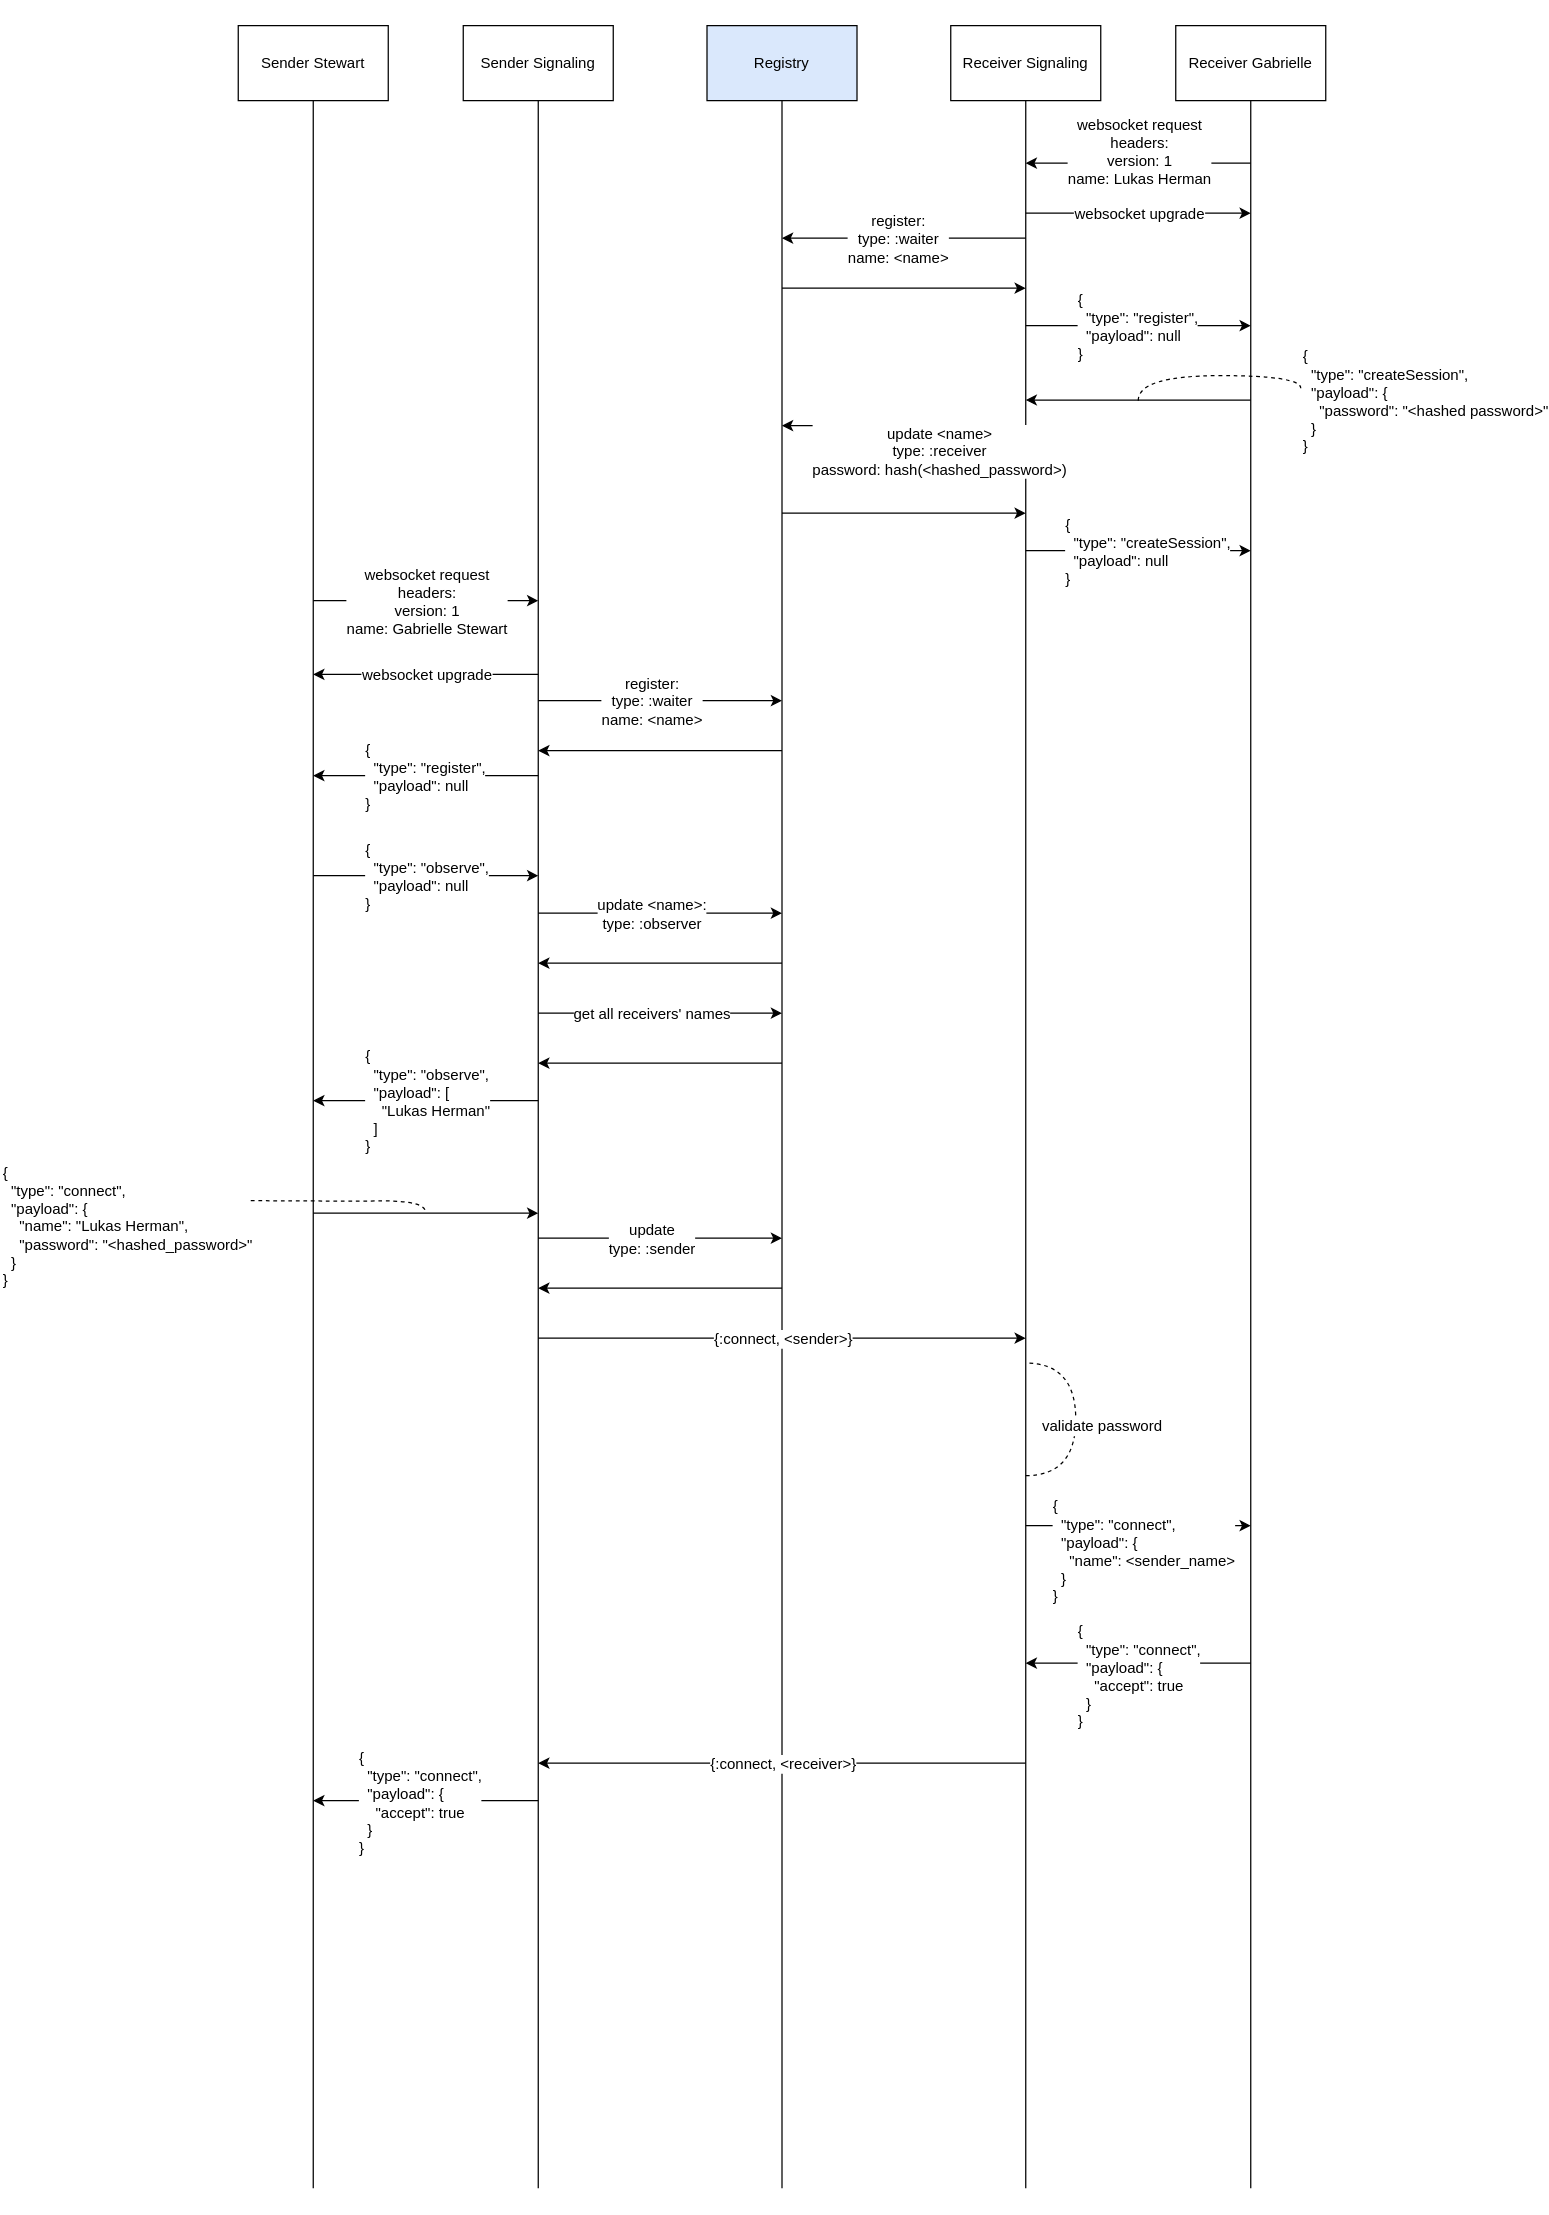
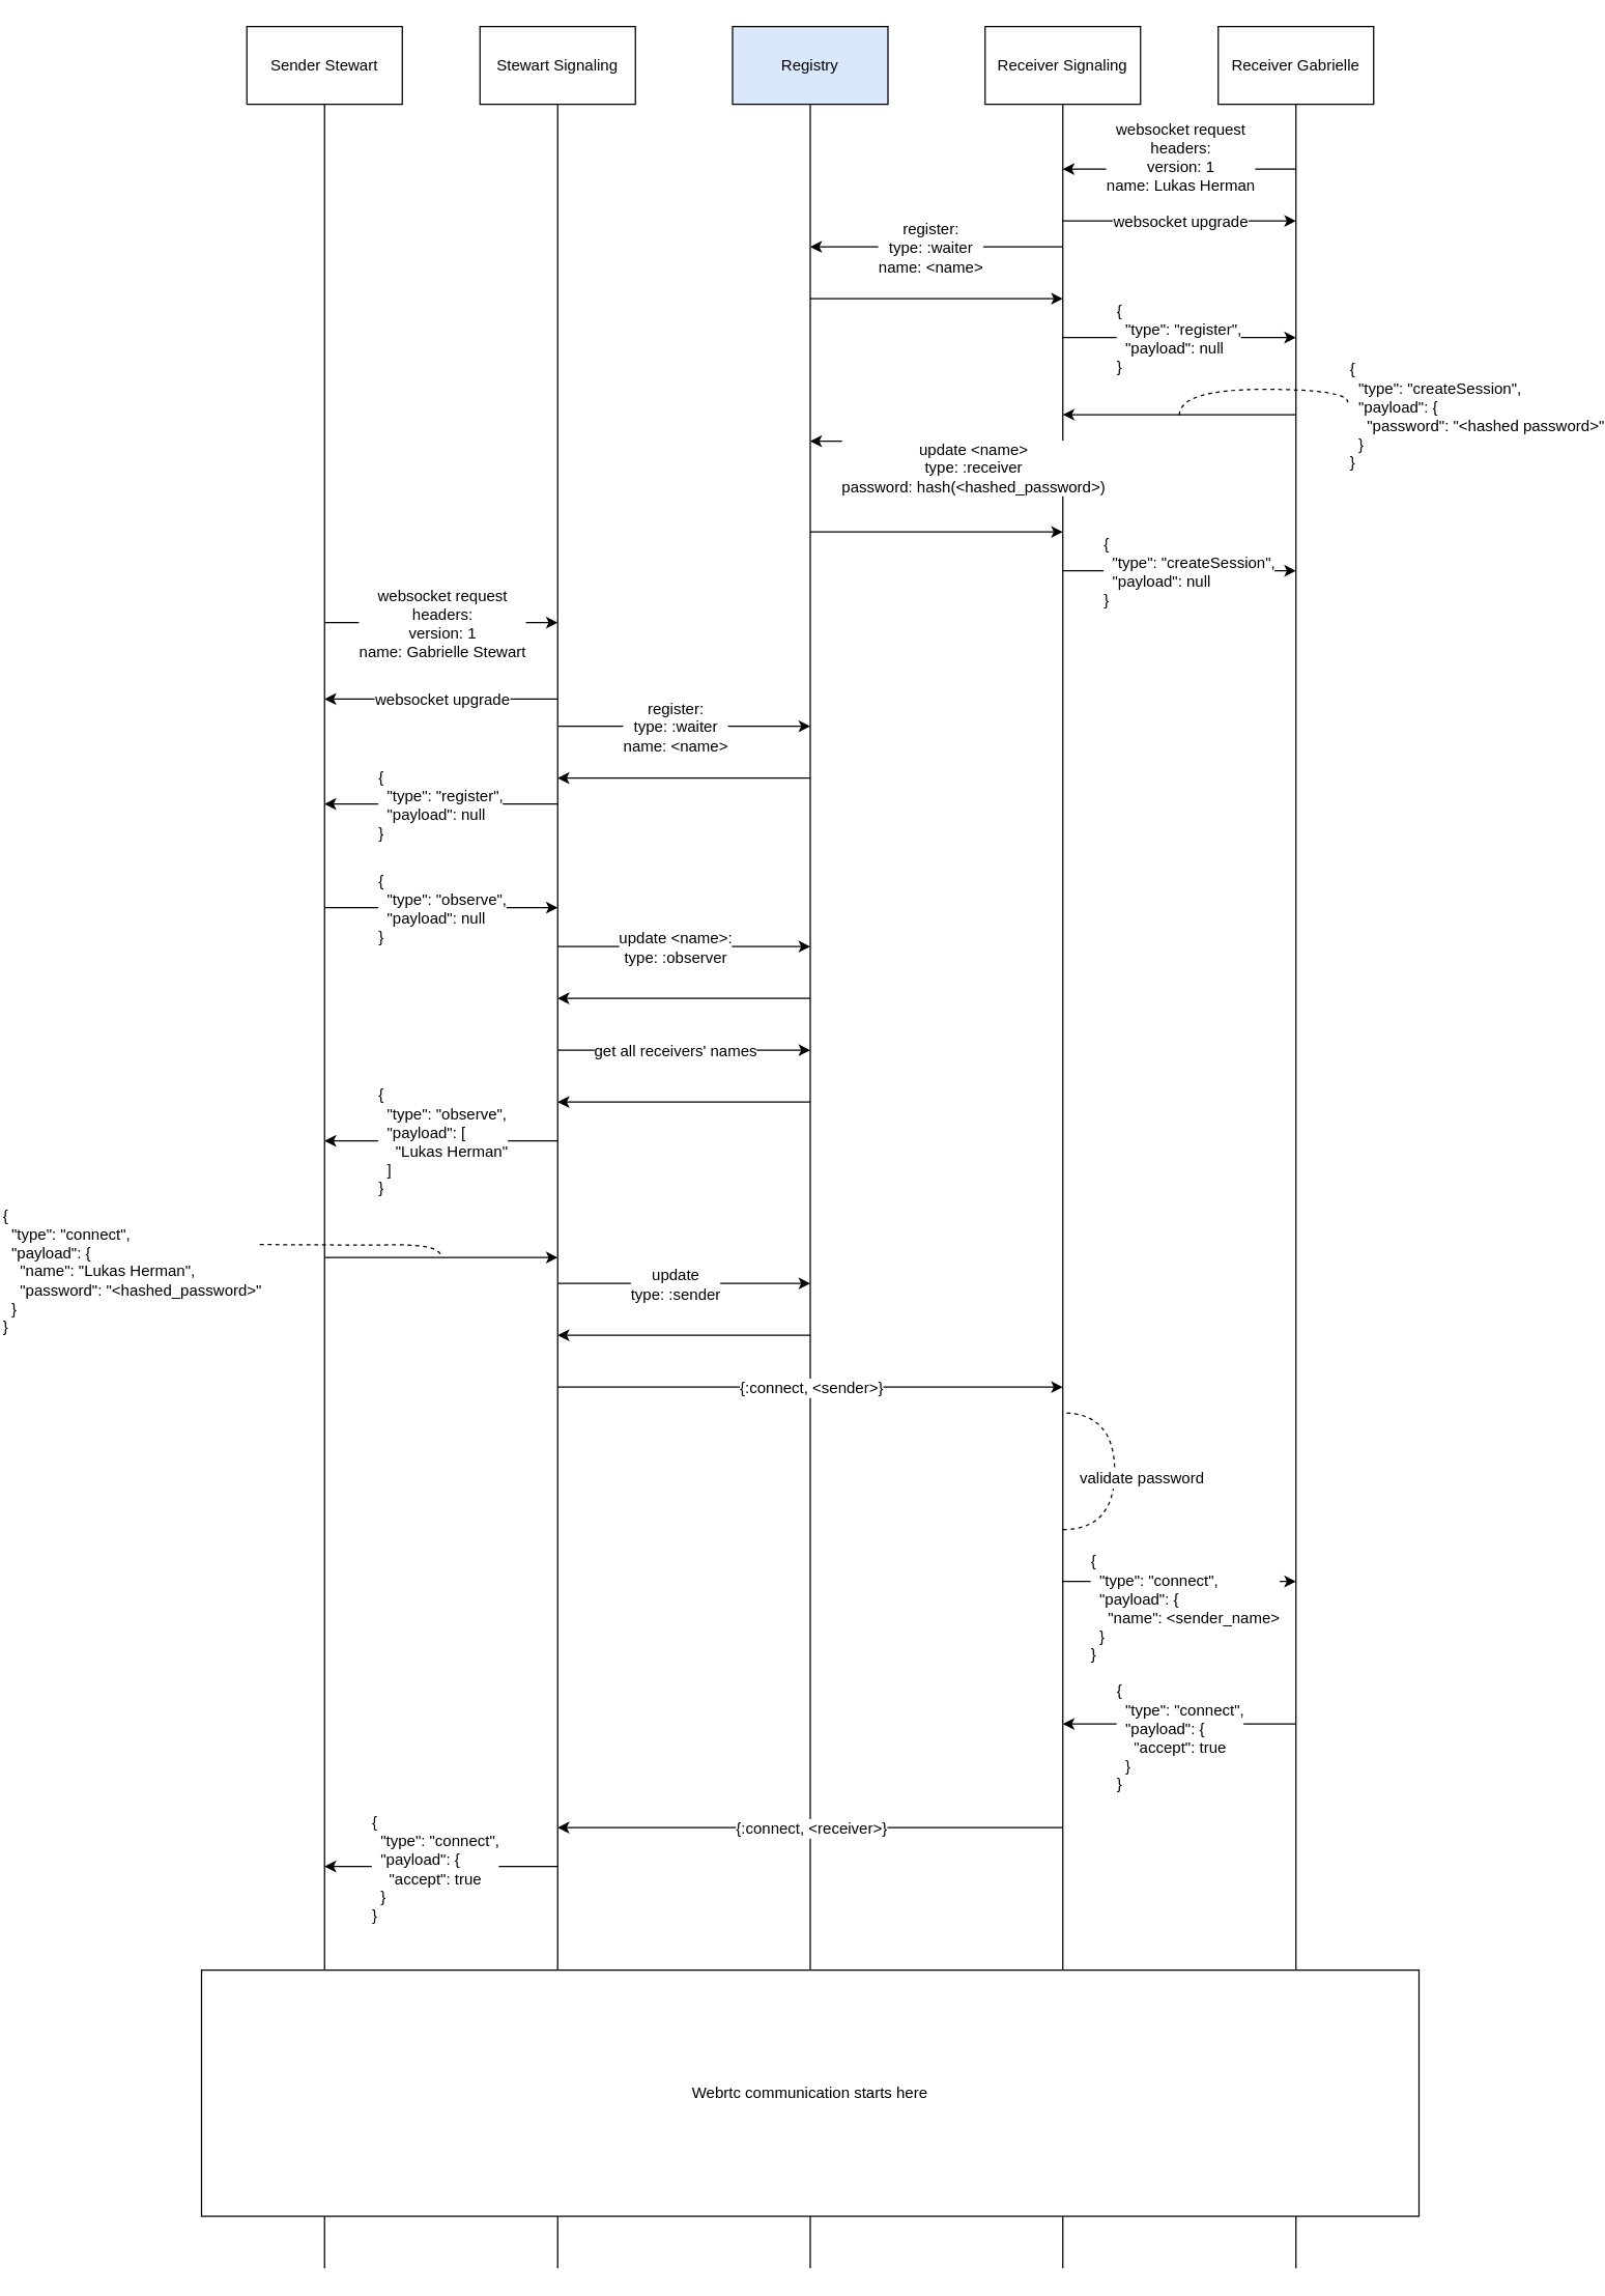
- <mxCell id="5" value="Sender Signaling" style="rounded=0;whiteSpace=wrap;html=1;" parent="1" vertex="1"><mxGeometry x="235" y="20" width="120" height="60" as="geometry" /></mxCell>
+ <mxCell id="5" value="Stewart Signaling" style="rounded=0;whiteSpace=wrap;html=1;" parent="1" vertex="1"><mxGeometry x="235" y="20" width="120" height="60" as="geometry" /></mxCell>
+ <mxCell id="66" value="Webrtc communication starts here" style="rounded=0;whiteSpace=wrap;html=1;" parent="1" vertex="1"><mxGeometry x="20" y="1520" width="940" height="190" as="geometry" /></mxCell>
